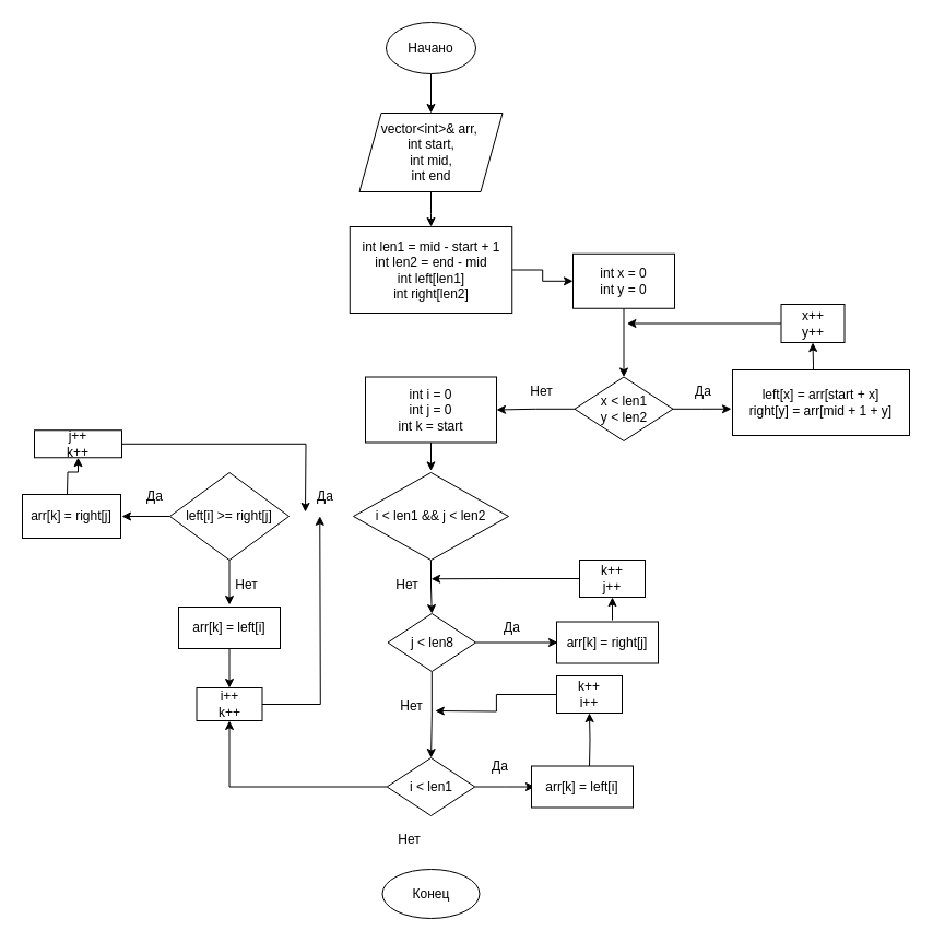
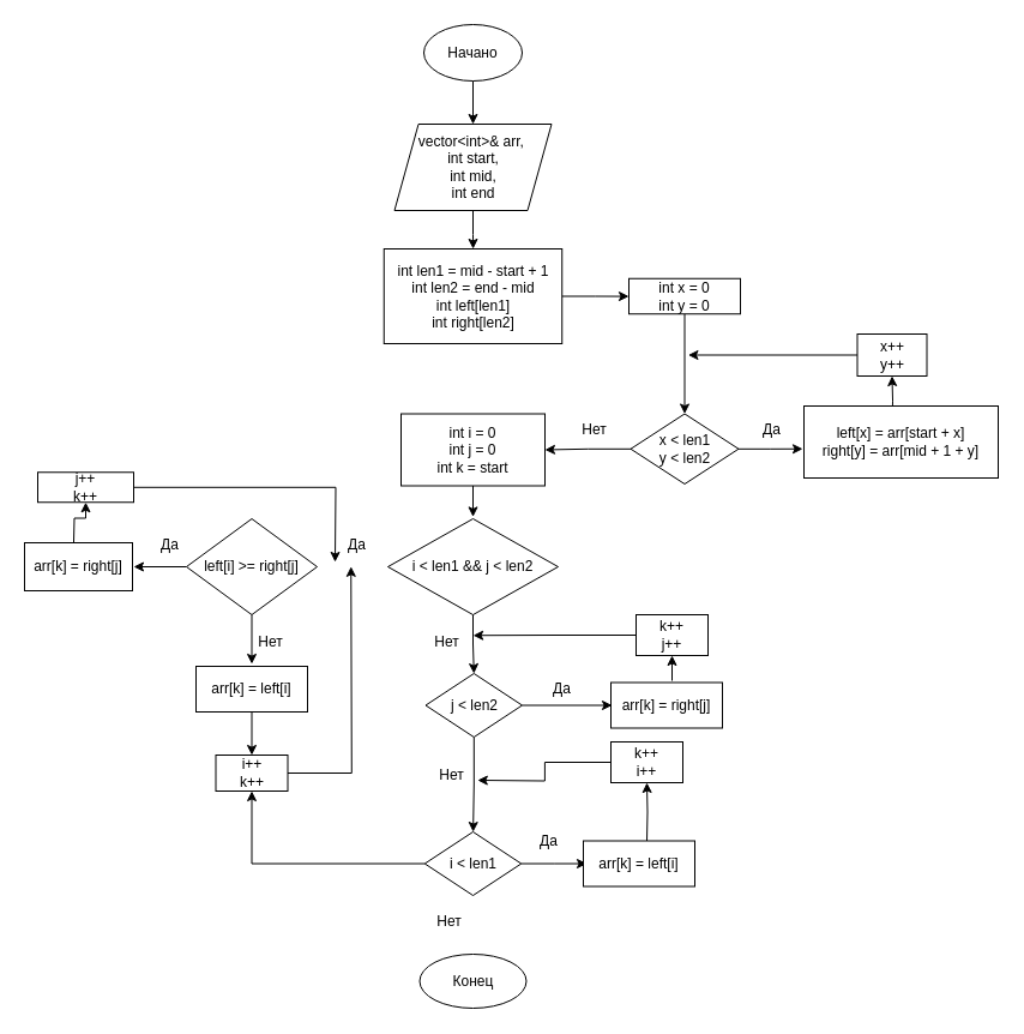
- <mxCell id="9" value="&lt;span style=&quot;font-weight: normal;&quot;&gt;int x = 0&lt;/span&gt;&lt;div&gt;&lt;span style=&quot;font-weight: 400;&quot;&gt;int y = 0&lt;/span&gt;&lt;/div&gt;" style="rounded=0;whiteSpace=wrap;html=1;fontStyle=1" vertex="1" parent="1"><mxGeometry x="524" y="231.75" width="93" height="50" as="geometry" /></mxCell>
+ <mxCell id="9" value="&lt;span style=&quot;font-weight: normal;&quot;&gt;int x = 0&lt;/span&gt;&lt;div&gt;&lt;span style=&quot;font-weight: 400;&quot;&gt;int y = 0&lt;/span&gt;&lt;/div&gt;" style="rounded=0;whiteSpace=wrap;html=1;fontStyle=1" vertex="1" parent="1"><mxGeometry x="524" y="231.75" width="93" height="29.5" as="geometry" /></mxCell>
- <mxCell id="32" value="j &amp;lt; len8" style="rhombus;whiteSpace=wrap;html=1;" vertex="1" parent="1"><mxGeometry x="354.5" y="561" width="80.5" height="53" as="geometry" /></mxCell>
+ <mxCell id="32" value="j &amp;lt; len2" style="rhombus;whiteSpace=wrap;html=1;" vertex="1" parent="1"><mxGeometry x="354.5" y="561" width="80.5" height="53" as="geometry" /></mxCell>
